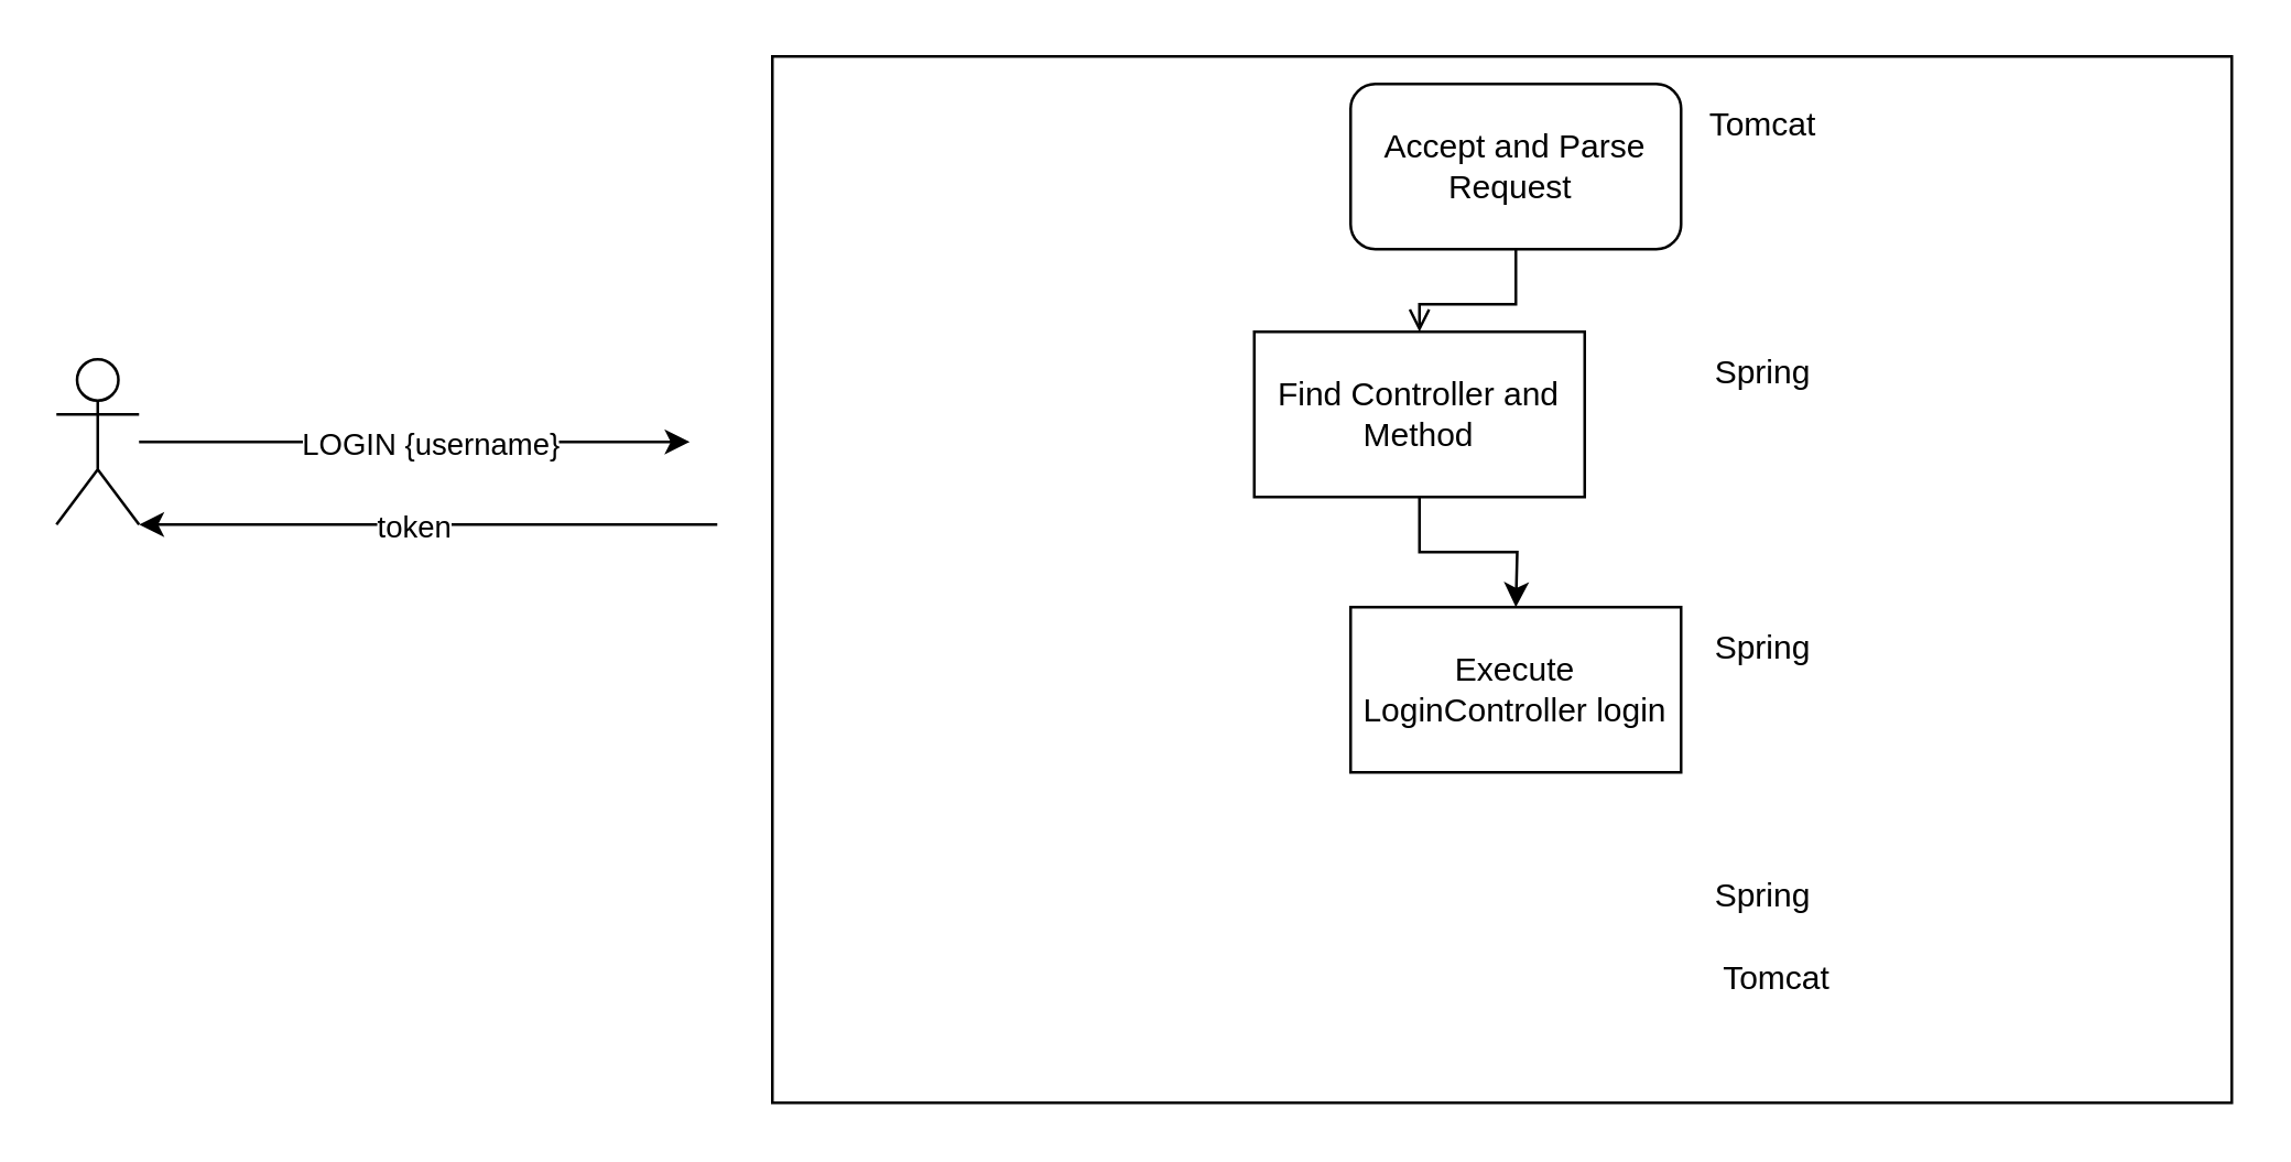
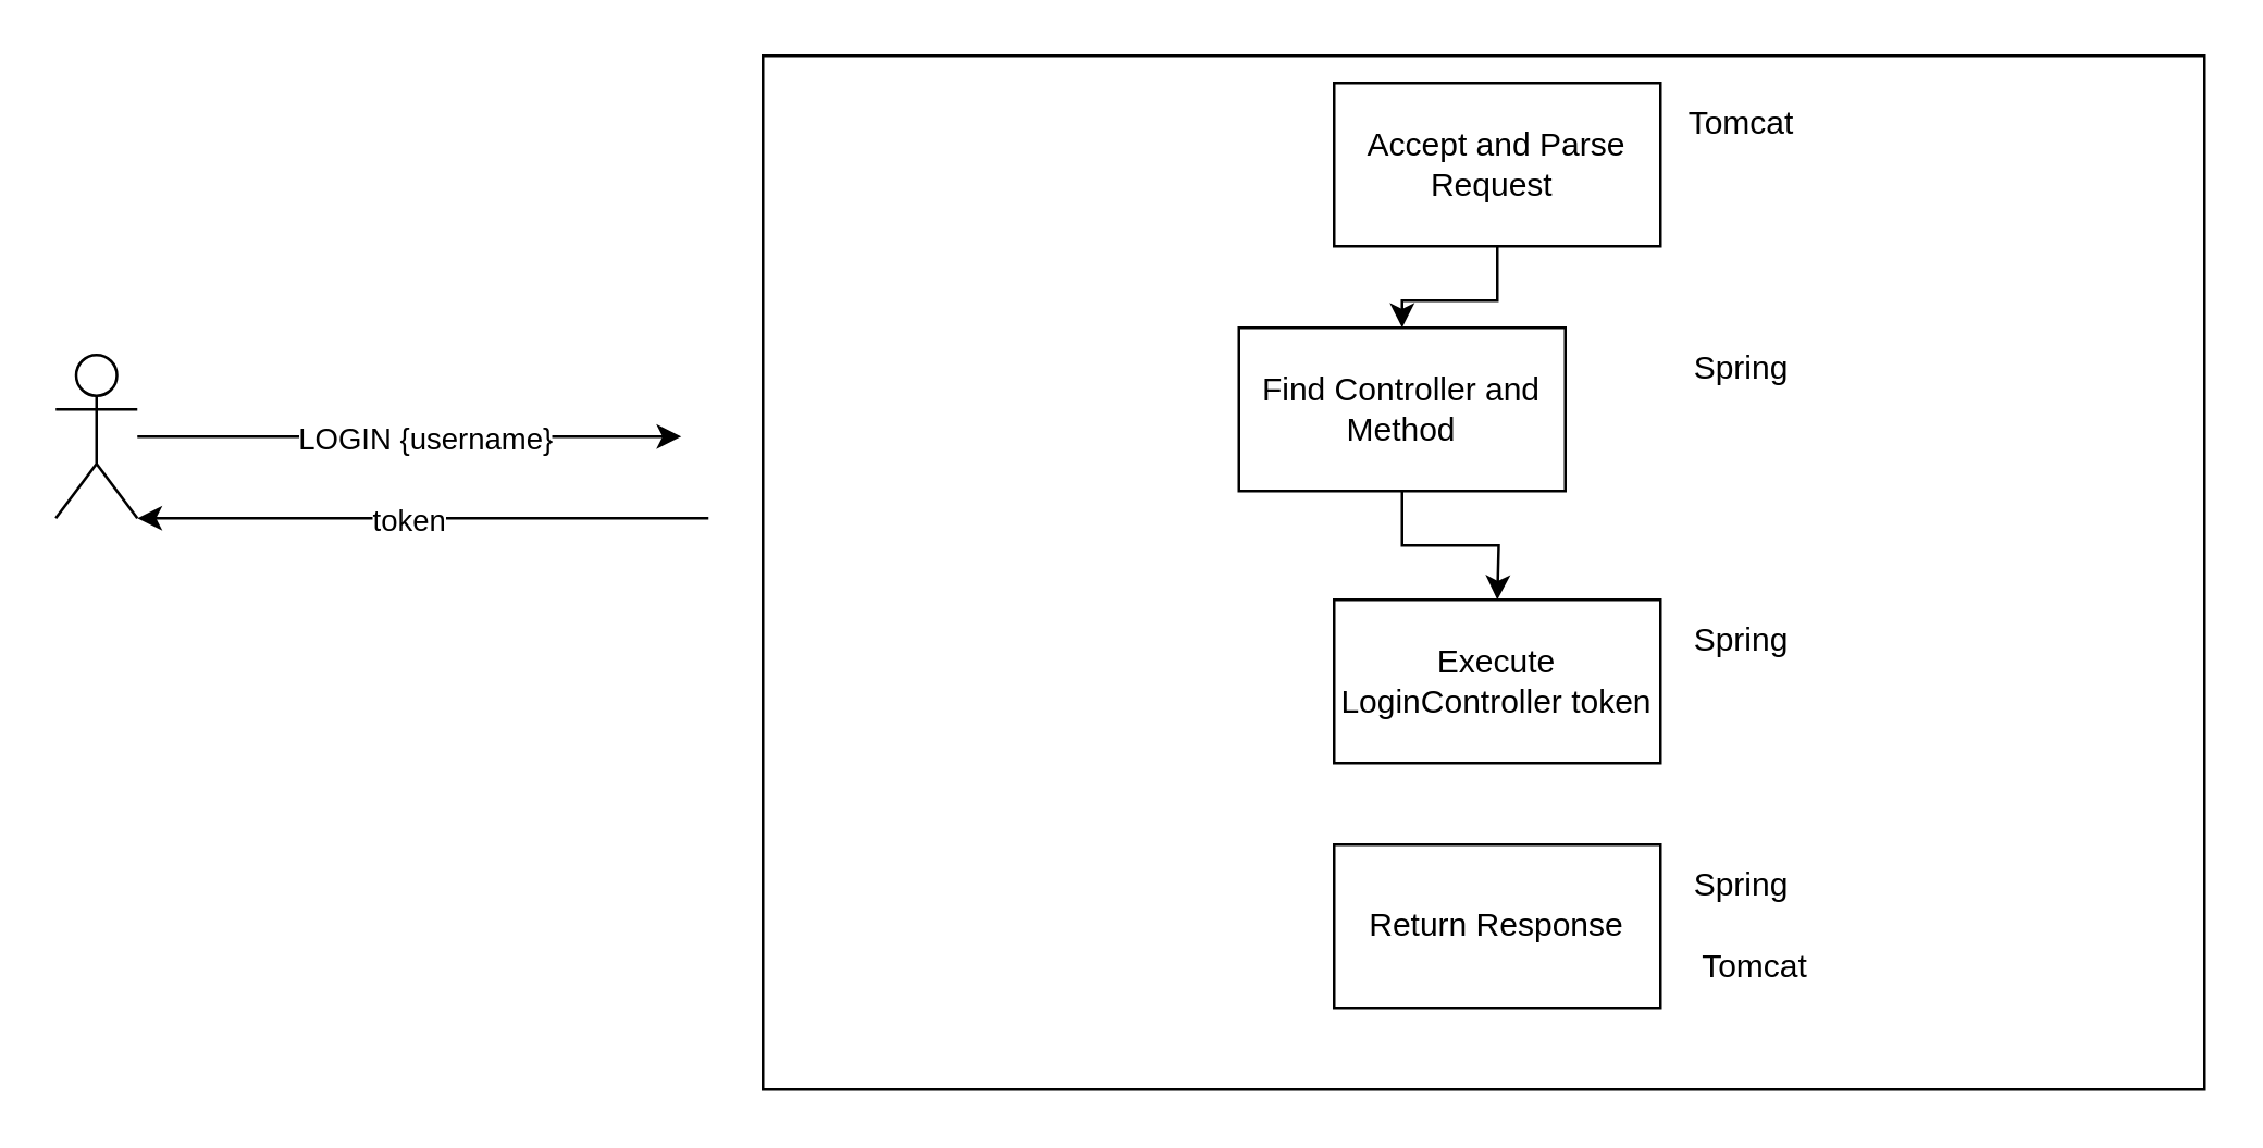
- <mxCell id="9" value="Accept and Parse&lt;br&gt;Request&amp;nbsp;" style="whiteSpace=wrap;html=1;rounded=1;" parent="1" vertex="1"><mxGeometry x="490" y="30" width="120" height="60" as="geometry" /></mxCell>
+ <mxCell id="9" value="Accept and Parse&lt;br&gt;Request&amp;nbsp;" style="rounded=0;whiteSpace=wrap;html=1;" parent="1" vertex="1"><mxGeometry x="490" y="30" width="120" height="60" as="geometry" /></mxCell>
- <mxCell id="8" style="edgeStyle=orthogonalEdgeStyle;rounded=0;orthogonalLoop=1;jettySize=auto;html=1;endArrow=open;" parent="1" source="9" target="11" edge="1"><mxGeometry relative="1" as="geometry" /></mxCell>
+ <mxCell id="8" style="edgeStyle=orthogonalEdgeStyle;rounded=0;orthogonalLoop=1;jettySize=auto;html=1;" parent="1" source="9" target="11" edge="1"><mxGeometry relative="1" as="geometry" /></mxCell>
- <mxCell id="12" value="Execute LoginController login" style="rounded=0;whiteSpace=wrap;html=1;" parent="1" vertex="1"><mxGeometry x="490" y="220" width="120" height="60" as="geometry" /></mxCell>
+ <mxCell id="12" value="Execute LoginController token" style="rounded=0;whiteSpace=wrap;html=1;" parent="1" vertex="1"><mxGeometry x="490" y="220" width="120" height="60" as="geometry" /></mxCell>
+ <mxCell id="13" value="Return Response" style="rounded=0;whiteSpace=wrap;html=1;" parent="1" vertex="1"><mxGeometry x="490" y="310" width="120" height="60" as="geometry" /></mxCell>
